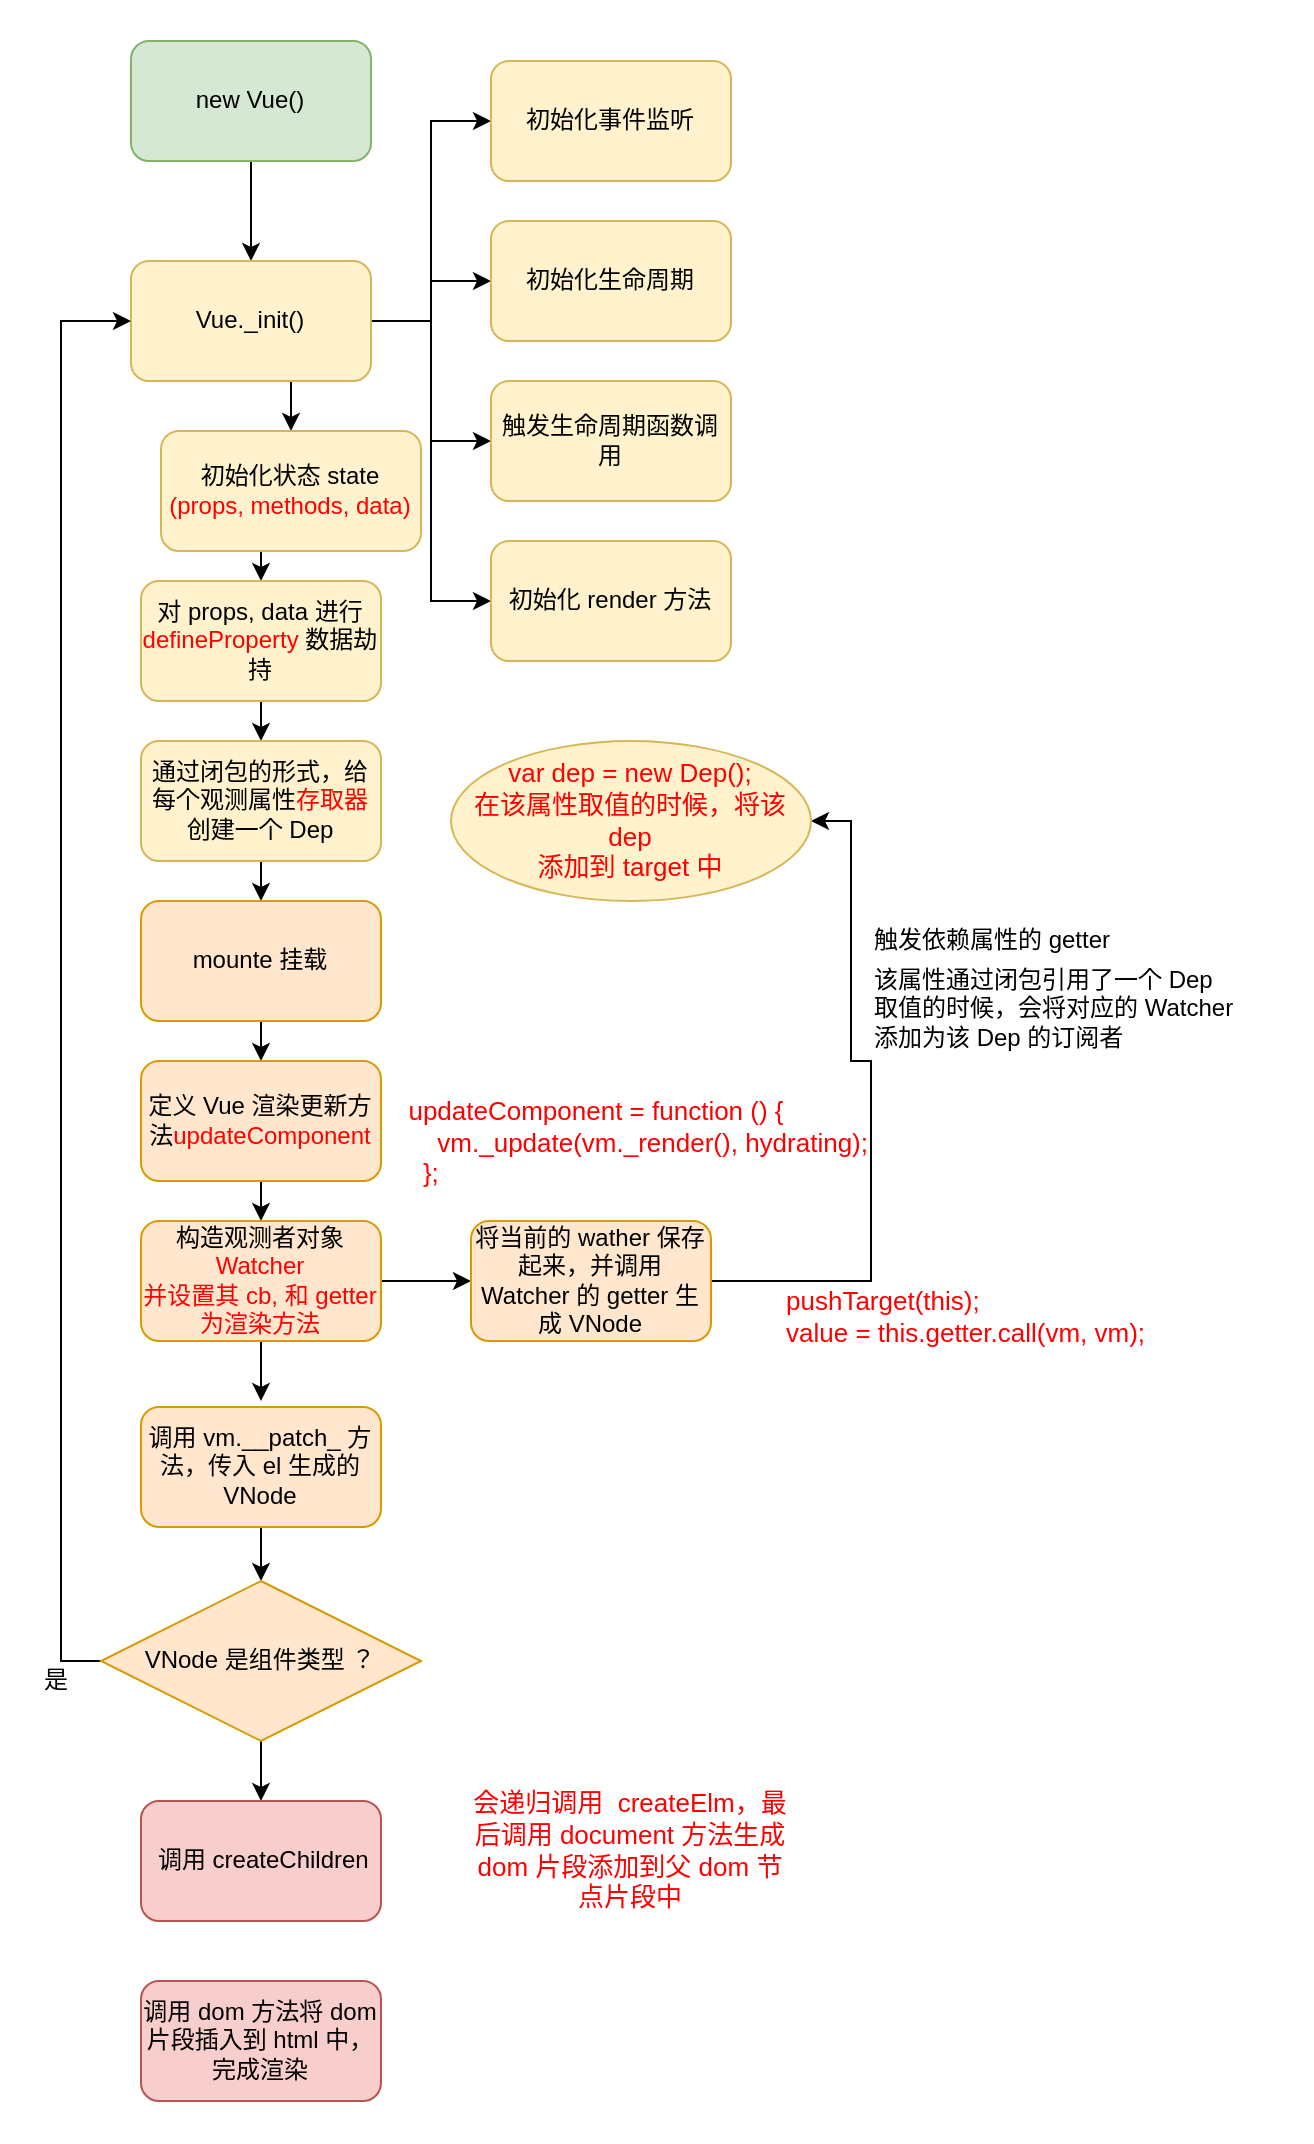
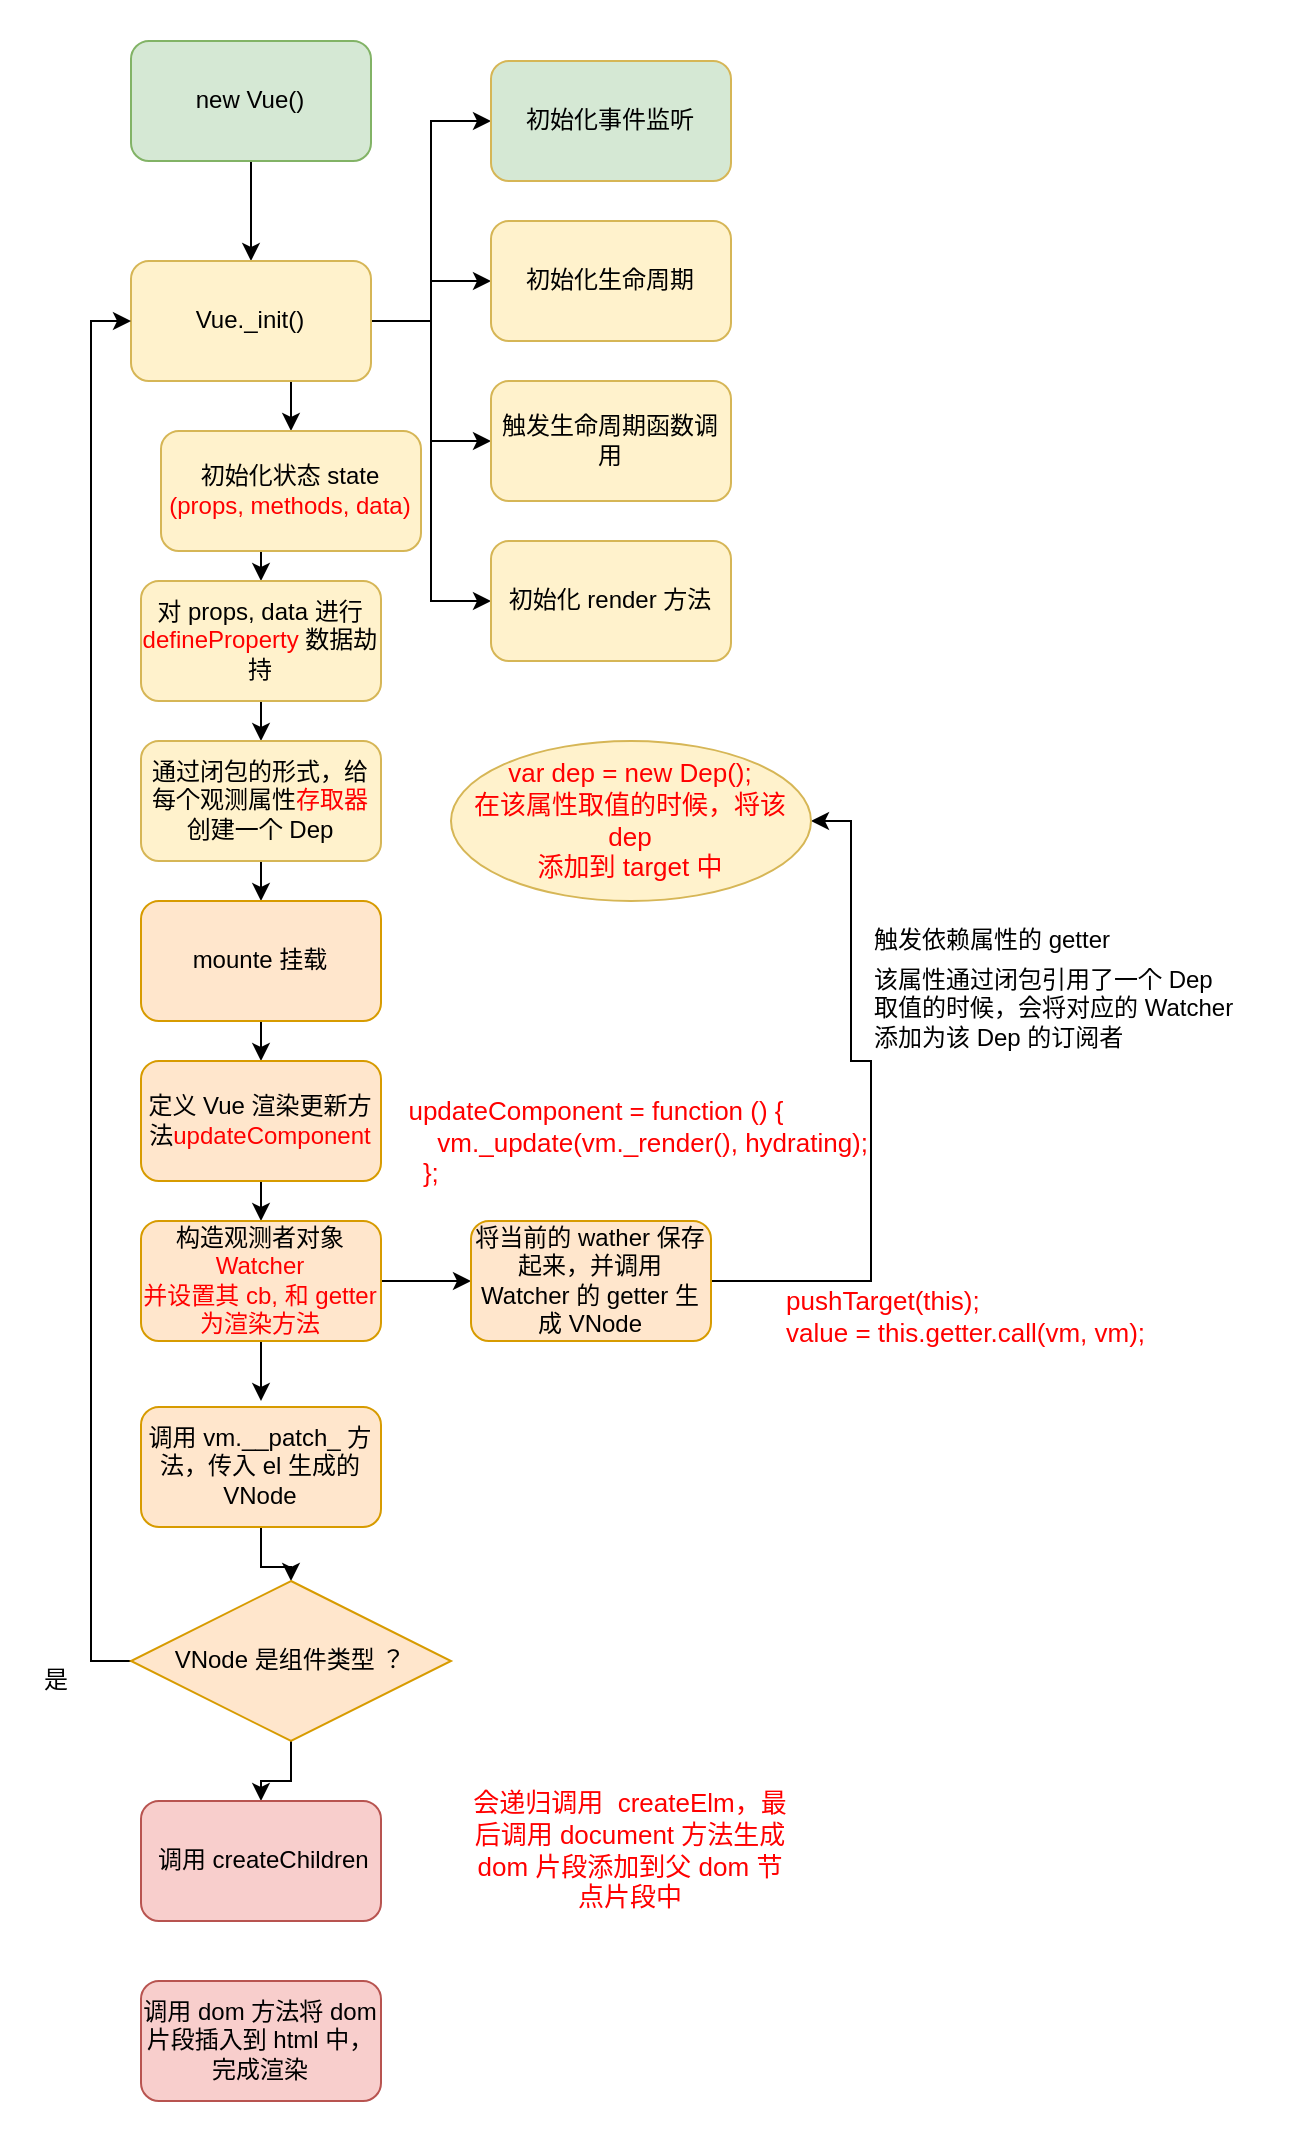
- <mxCell id="11" value="初始化事件监听" style="rounded=1;whiteSpace=wrap;html=1;fillColor=#fff2cc;strokeColor=#d6b656;" parent="1" vertex="1"><mxGeometry x="245" y="30" width="120" height="60" as="geometry" /></mxCell>
+ <mxCell id="11" value="初始化事件监听" style="rounded=1;whiteSpace=wrap;html=1;fillColor=#d5e8d4;strokeColor=#d6b656;" parent="1" vertex="1"><mxGeometry x="245" y="30" width="120" height="60" as="geometry" /></mxCell>
- <mxCell id="39" value="VNode 是组件类型 ？" style="rhombus;whiteSpace=wrap;html=1;fillColor=#ffe6cc;strokeColor=#d79b00;" parent="1" vertex="1"><mxGeometry x="50" y="790" width="160" height="80" as="geometry" /></mxCell>
+ <mxCell id="39" value="VNode 是组件类型 ？" style="rhombus;whiteSpace=wrap;html=1;fillColor=#ffe6cc;strokeColor=#d79b00;" parent="1" vertex="1"><mxGeometry x="65" y="790" width="160" height="80" as="geometry" /></mxCell>
